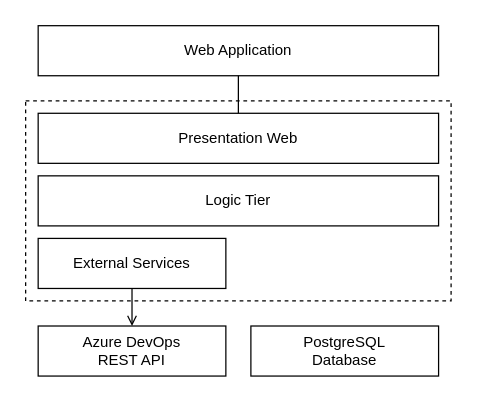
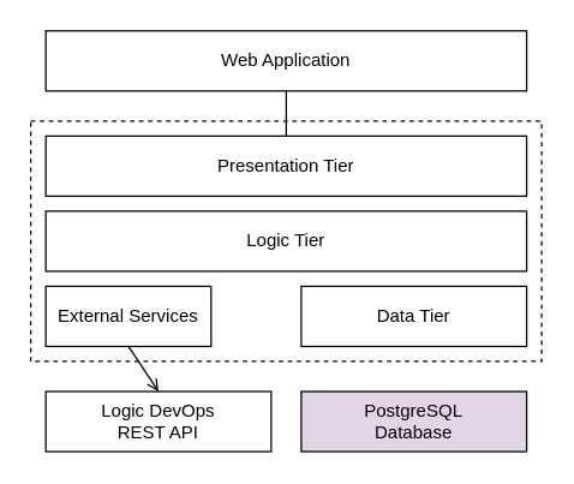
- <mxCell id="3" value="Presentation Web" style="rounded=0;whiteSpace=wrap;html=1;" vertex="1" parent="1"><mxGeometry x="30" y="90" width="320" height="40" as="geometry" /></mxCell>
+ <mxCell id="3" value="Presentation Tier" style="rounded=0;whiteSpace=wrap;html=1;" vertex="1" parent="1"><mxGeometry x="30" y="90" width="320" height="40" as="geometry" /></mxCell>
- <mxCell id="5" value="External Services" style="rounded=0;whiteSpace=wrap;html=1;" vertex="1" parent="1"><mxGeometry x="30" y="190" width="150" height="40" as="geometry" /></mxCell>
+ <mxCell id="5" value="External Services" style="rounded=0;whiteSpace=wrap;html=1;" vertex="1" parent="1"><mxGeometry x="30" y="190" width="110" height="40" as="geometry" /></mxCell>
+ <mxCell id="6" value="Data Tier" style="rounded=0;whiteSpace=wrap;html=1;" vertex="1" parent="1"><mxGeometry x="200" y="190" width="150" height="40" as="geometry" /></mxCell>
- <mxCell id="7" value="Azure DevOps&lt;br&gt;REST API" style="rounded=0;whiteSpace=wrap;html=1;" vertex="1" parent="1"><mxGeometry x="30" y="260" width="150" height="40" as="geometry" /></mxCell>
+ <mxCell id="7" value="Logic DevOps&lt;br&gt;REST API" style="rounded=0;whiteSpace=wrap;html=1;" vertex="1" parent="1"><mxGeometry x="30" y="260" width="150" height="40" as="geometry" /></mxCell>
- <mxCell id="8" value="PostgreSQL&lt;br&gt;Database" style="rounded=0;whiteSpace=wrap;html=1;" vertex="1" parent="1"><mxGeometry x="200" y="260" width="150" height="40" as="geometry" /></mxCell>
+ <mxCell id="8" value="PostgreSQL&lt;br&gt;Database" style="rounded=0;whiteSpace=wrap;html=1;fillColor=#e1d5e7;" vertex="1" parent="1"><mxGeometry x="200" y="260" width="150" height="40" as="geometry" /></mxCell>
